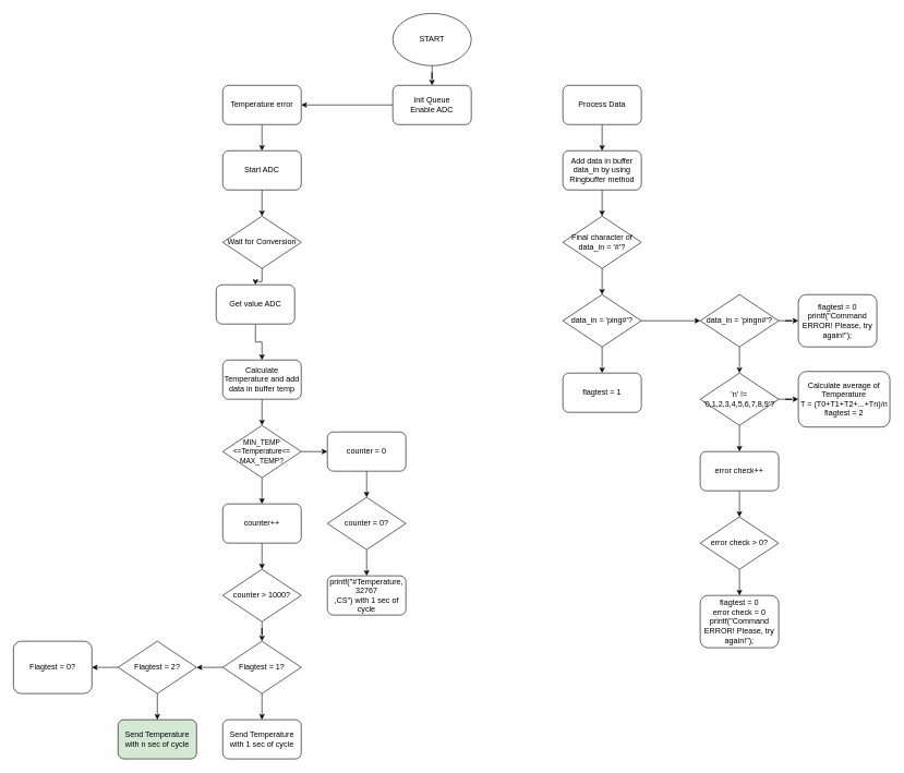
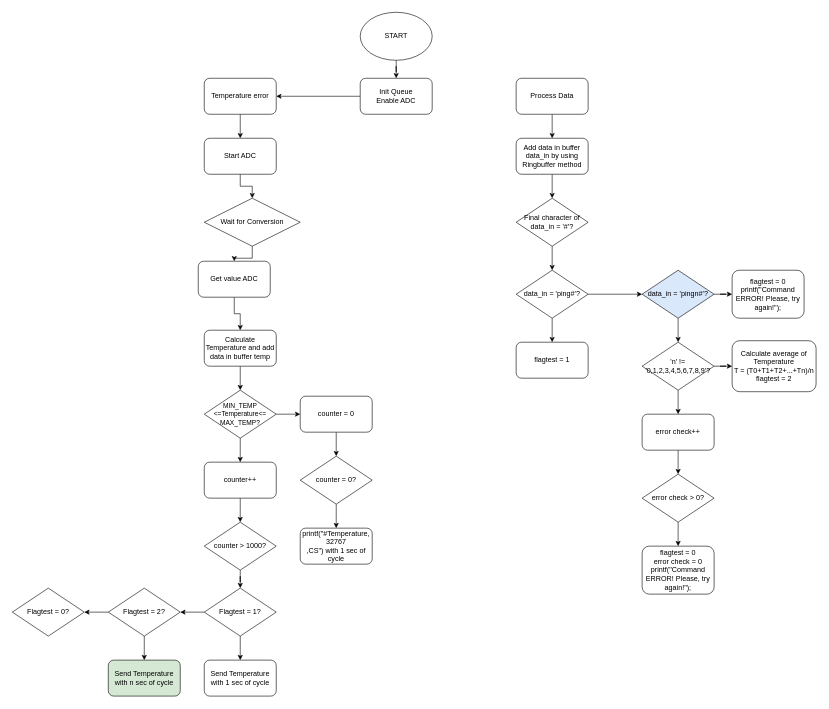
- <mxCell id="13" value="&lt;span style=&quot;&quot;&gt;Wait for Conversion&lt;/span&gt;" style="rhombus;whiteSpace=wrap;html=1;" vertex="1" parent="1"><mxGeometry x="340" y="330" width="120" height="80" as="geometry" /></mxCell>
+ <mxCell id="13" value="&lt;span style=&quot;&quot;&gt;Wait for Conversion&lt;/span&gt;" style="rhombus;whiteSpace=wrap;html=1;" vertex="1" parent="1"><mxGeometry x="340" y="330" width="160" height="80" as="geometry" /></mxCell>
- <mxCell id="38" value="data_in = 'pingn#'?" style="rhombus;whiteSpace=wrap;html=1;fontSize=12;" vertex="1" parent="1"><mxGeometry x="1070" y="450" width="120" height="80" as="geometry" /></mxCell>
+ <mxCell id="38" value="data_in = 'pingn#'?" style="rhombus;whiteSpace=wrap;html=1;fontSize=12;fillColor=#dae8fc;" vertex="1" parent="1"><mxGeometry x="1070" y="450" width="120" height="80" as="geometry" /></mxCell>
- <mxCell id="55" value="Flagtest = 0?" style="whiteSpace=wrap;html=1;fontSize=12;rounded=1;" vertex="1" parent="1"><mxGeometry x="20" y="980" width="120" height="80" as="geometry" /></mxCell>
+ <mxCell id="55" value="Flagtest = 0?" style="rhombus;whiteSpace=wrap;html=1;fontSize=12;" vertex="1" parent="1"><mxGeometry x="20" y="980" width="120" height="80" as="geometry" /></mxCell>
